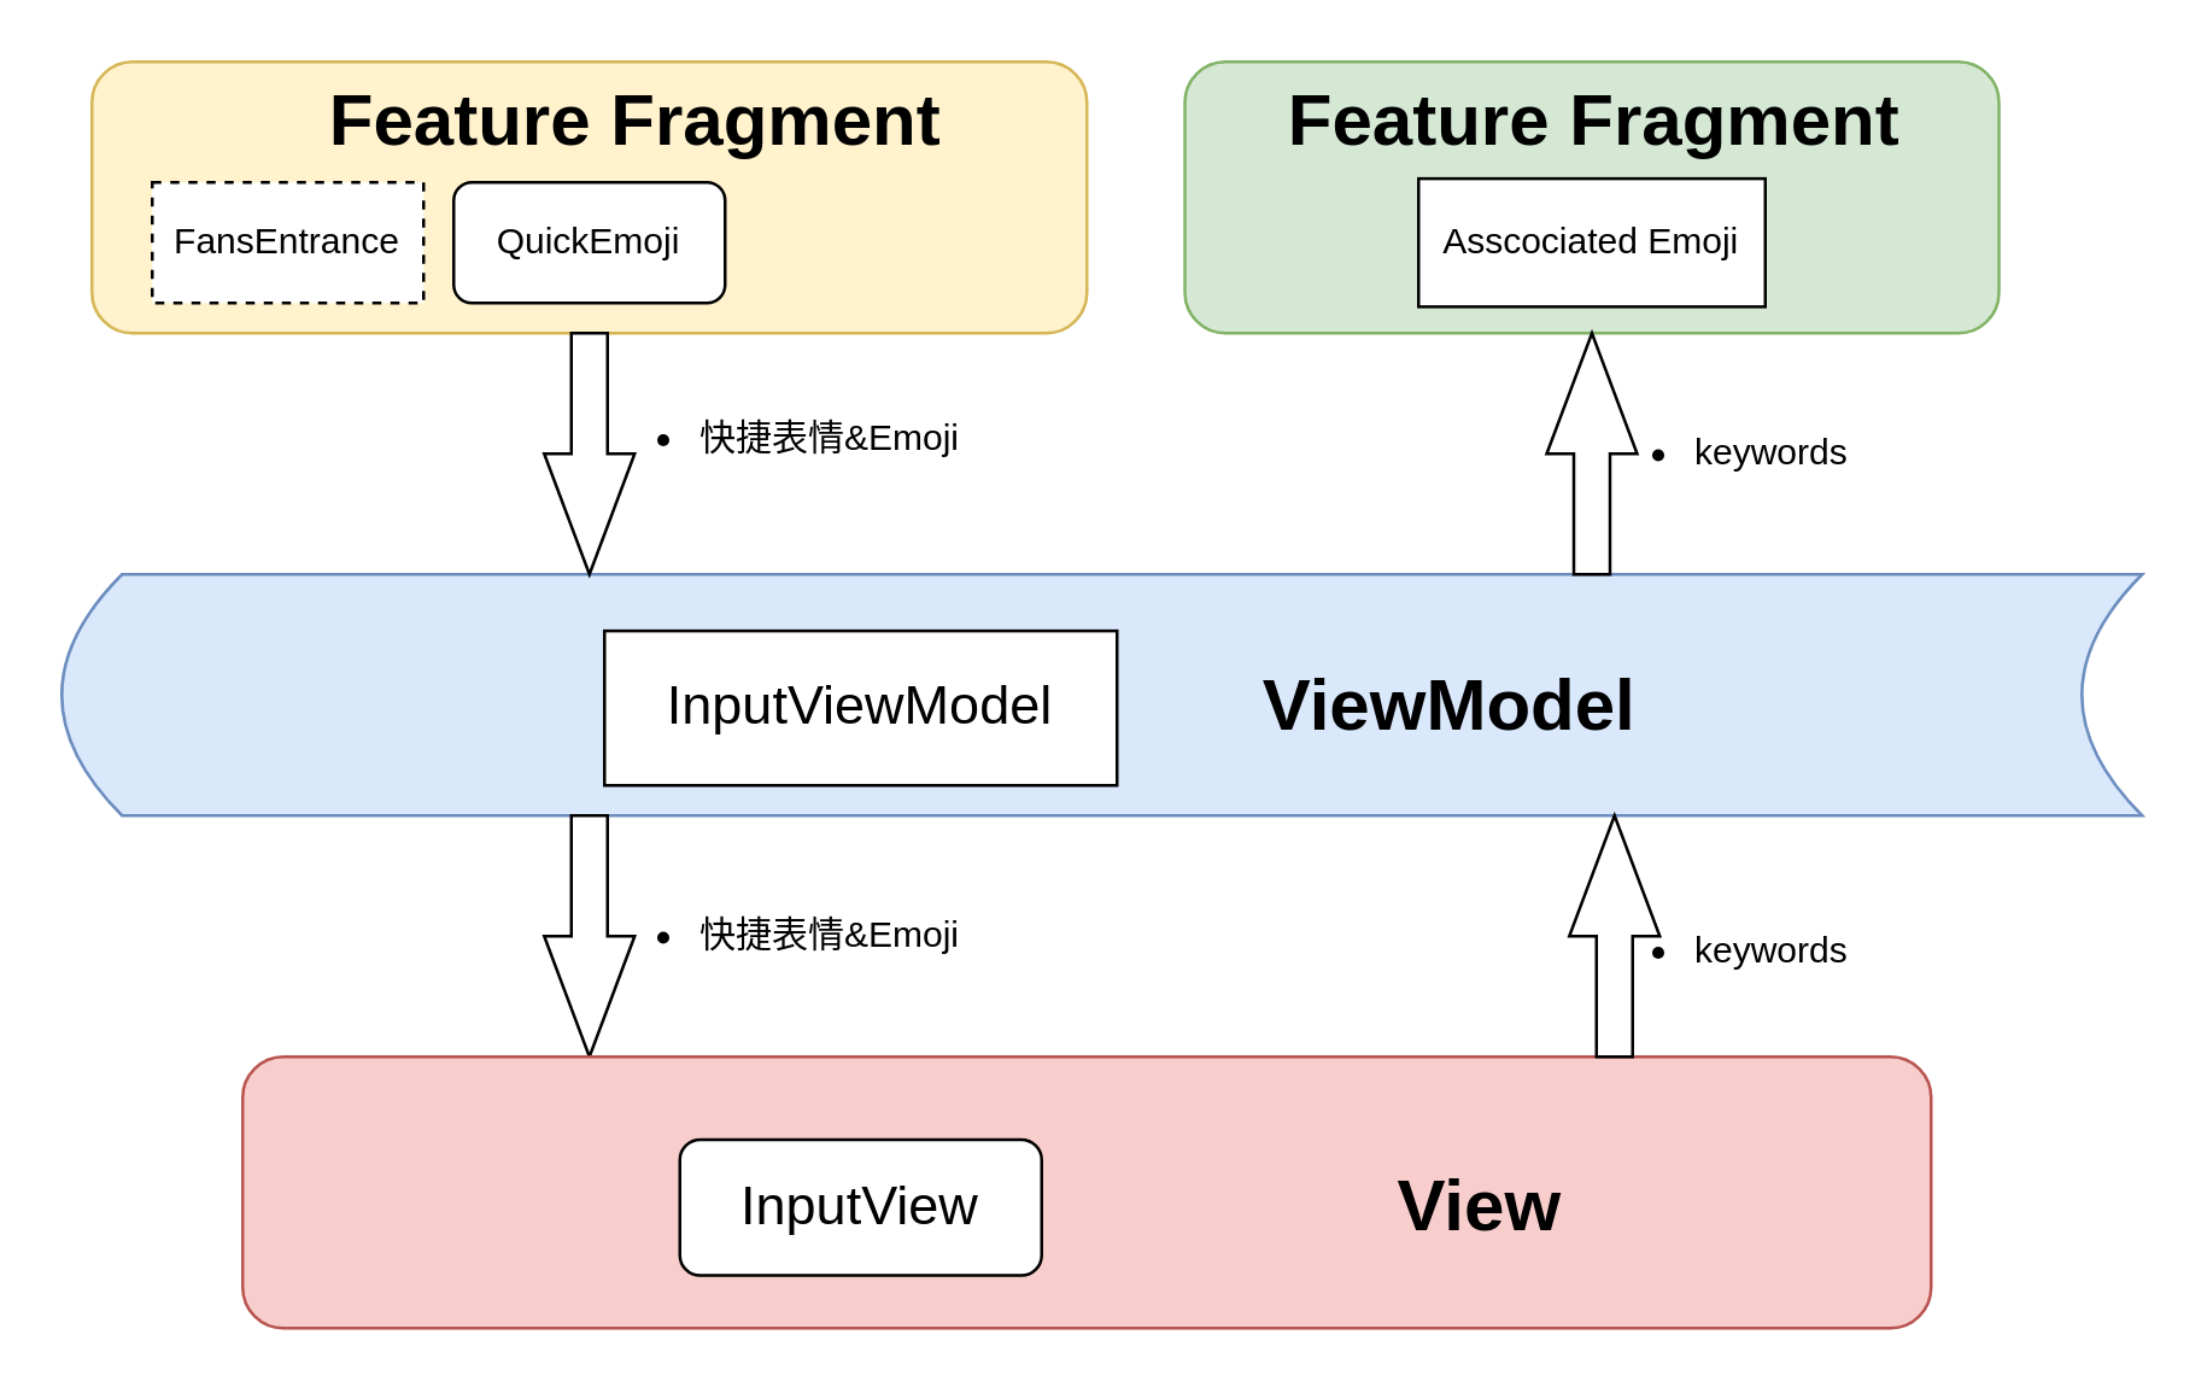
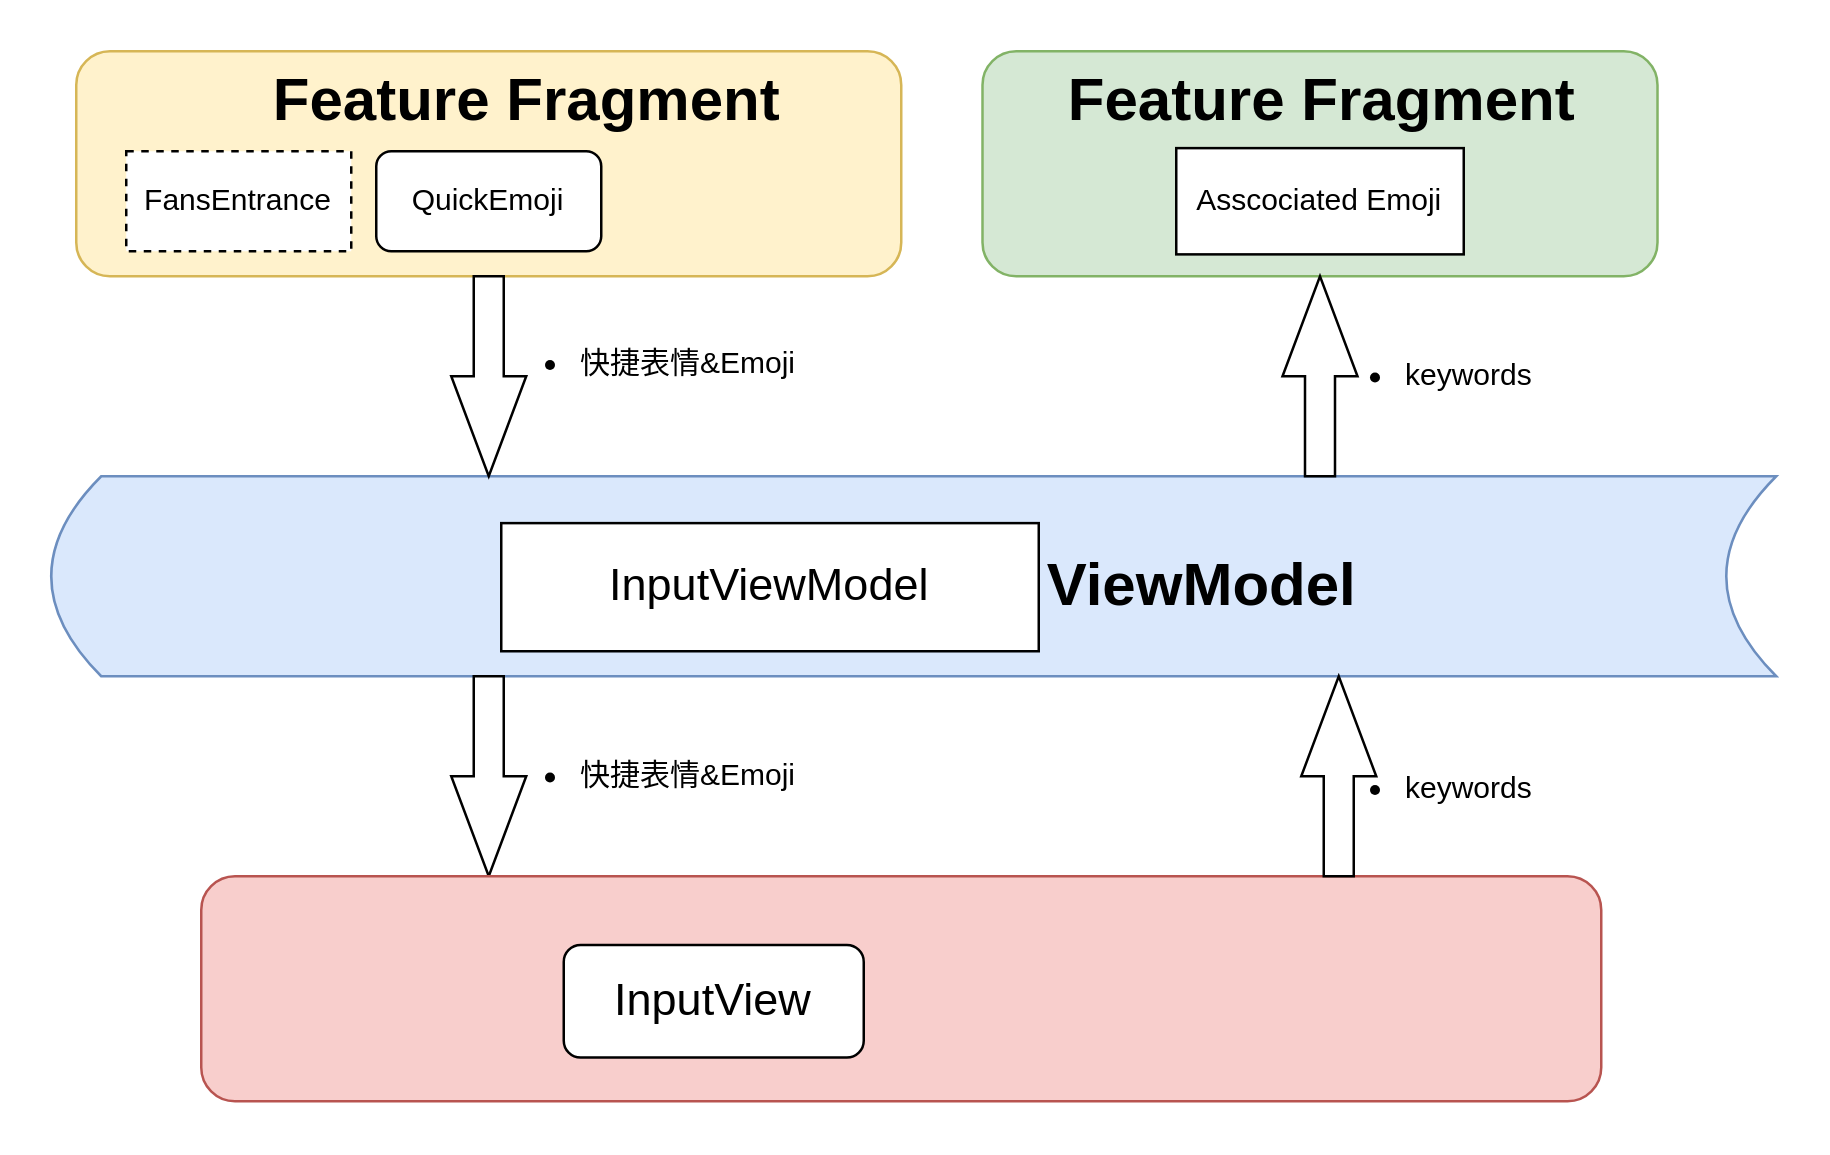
- <mxCell id="11" value="&lt;font style=&quot;font-size: 18px;&quot;&gt;InputViewModel&lt;/font&gt;" style="rounded=0;whiteSpace=wrap;html=1;" vertex="1" parent="1"><mxGeometry x="200" y="208.75" width="170" height="51.25" as="geometry" /></mxCell>
+ <mxCell id="11" value="&lt;font style=&quot;font-size: 18px;&quot;&gt;InputViewModel&lt;/font&gt;" style="rounded=0;whiteSpace=wrap;html=1;" vertex="1" parent="1"><mxGeometry x="200" y="208.75" width="215" height="51.25" as="geometry" /></mxCell>
- <mxCell id="18" value="View" style="text;strokeColor=none;fillColor=none;html=1;fontSize=24;fontStyle=1;verticalAlign=middle;align=center;" vertex="1" parent="1"><mxGeometry x="440" y="380" width="100" height="40" as="geometry" /></mxCell>
